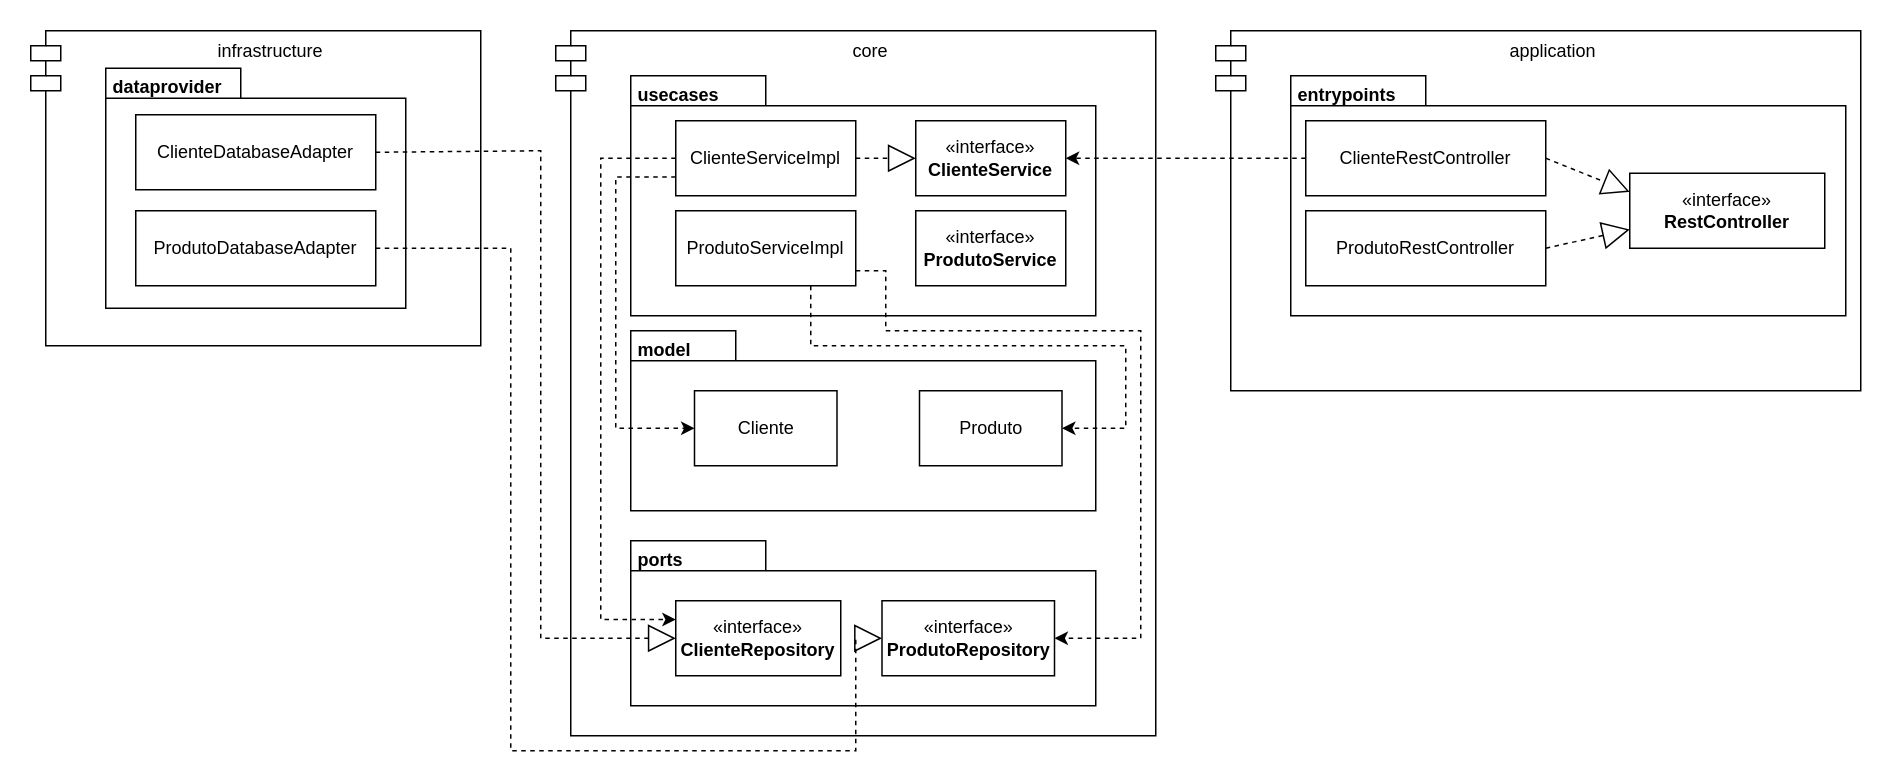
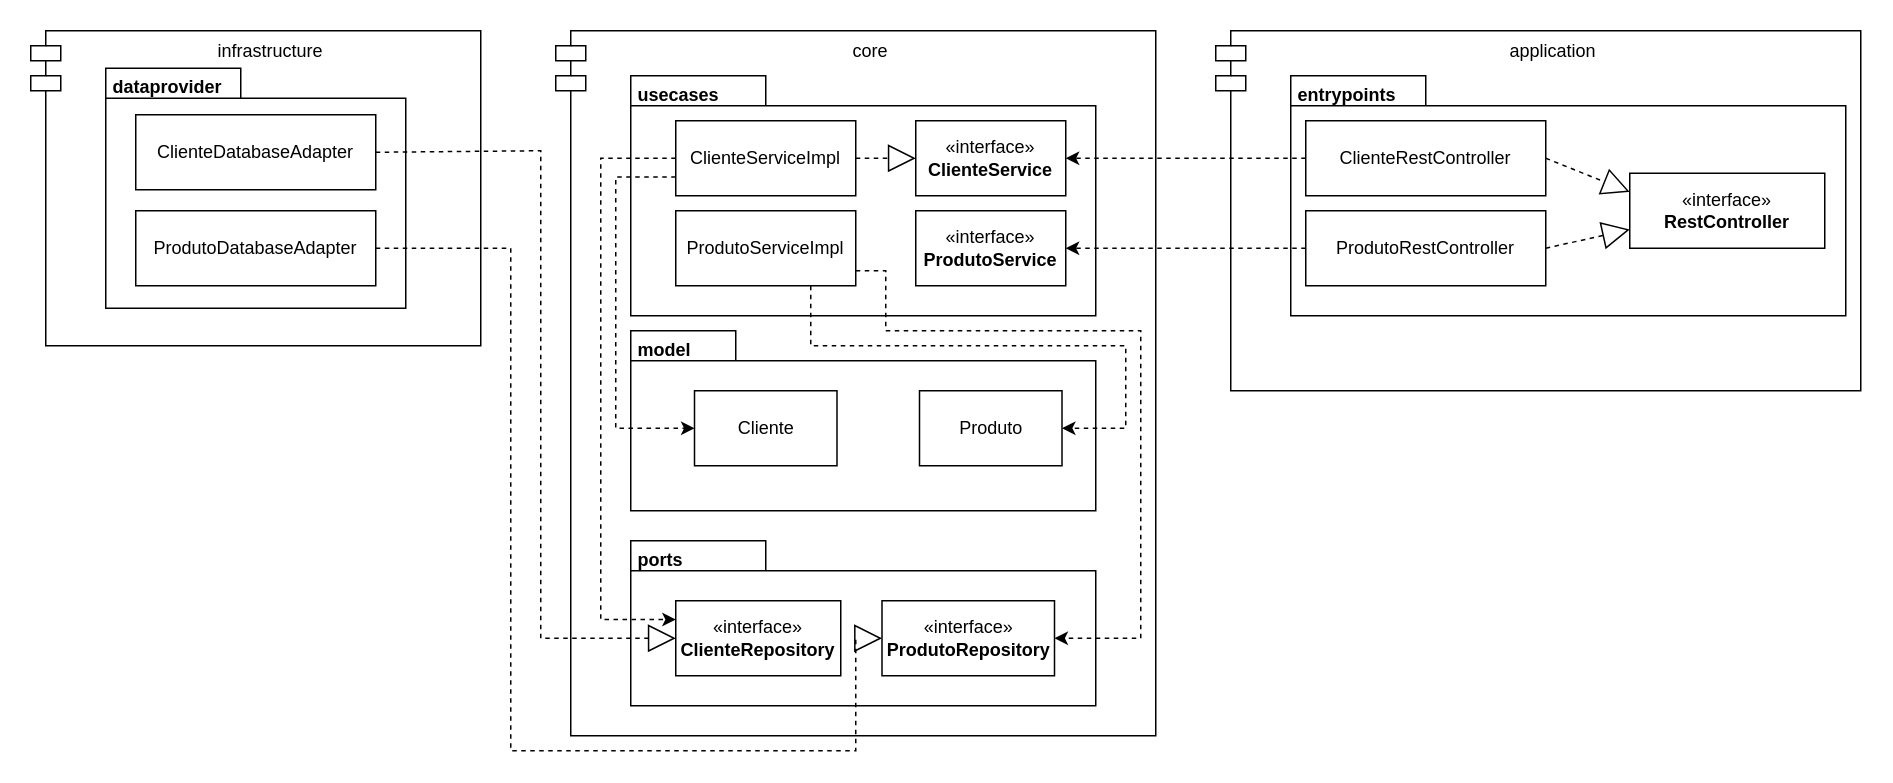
+ <mxCell id="28" style="edgeStyle=orthogonalEdgeStyle;rounded=0;orthogonalLoop=1;jettySize=auto;html=1;entryX=1;entryY=0.5;entryDx=0;entryDy=0;dashed=1;" edge="1" parent="1" source="29" target="30"><mxGeometry relative="1" as="geometry" /></mxCell>
